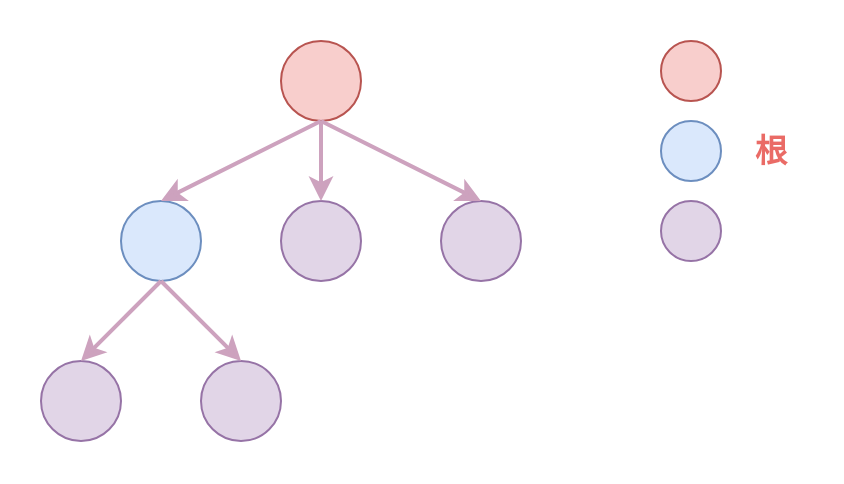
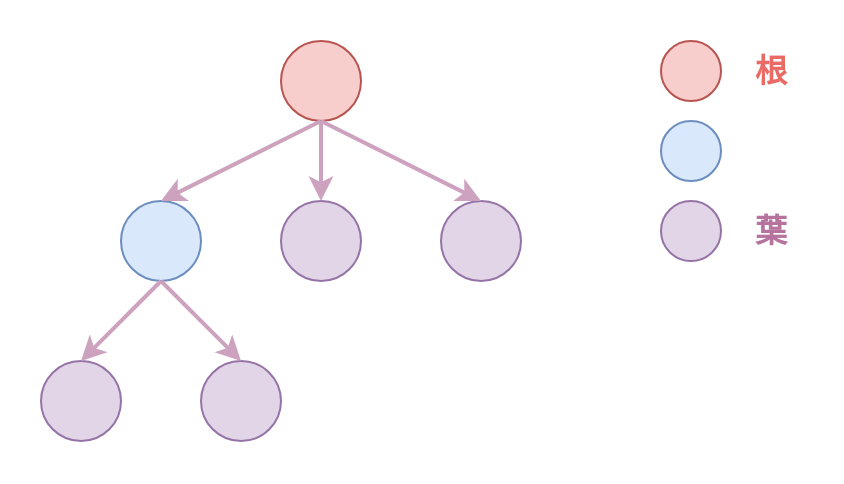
- <mxCell id="16" value="&lt;b&gt;&lt;font style=&quot;font-size: 16px&quot; color=&quot;#ea6b66&quot;&gt;根&lt;/font&gt;&lt;/b&gt;" style="text;html=1;align=center;verticalAlign=middle;resizable=0;points=[];autosize=1;" vertex="1" parent="1"><mxGeometry x="370" y="65" width="30" height="20" as="geometry" /></mxCell>
+ <mxCell id="16" value="&lt;b&gt;&lt;font style=&quot;font-size: 16px&quot; color=&quot;#ea6b66&quot;&gt;根&lt;/font&gt;&lt;/b&gt;" style="text;html=1;align=center;verticalAlign=middle;resizable=0;points=[];autosize=1;" vertex="1" parent="1"><mxGeometry x="370" y="25" width="30" height="20" as="geometry" /></mxCell>
+ <mxCell id="17" value="&lt;b&gt;&lt;font style=&quot;font-size: 16px&quot; color=&quot;#b5739d&quot;&gt;葉&lt;/font&gt;&lt;/b&gt;" style="text;html=1;align=center;verticalAlign=middle;resizable=0;points=[];autosize=1;" vertex="1" parent="1"><mxGeometry x="370" y="105" width="30" height="20" as="geometry" /></mxCell>
